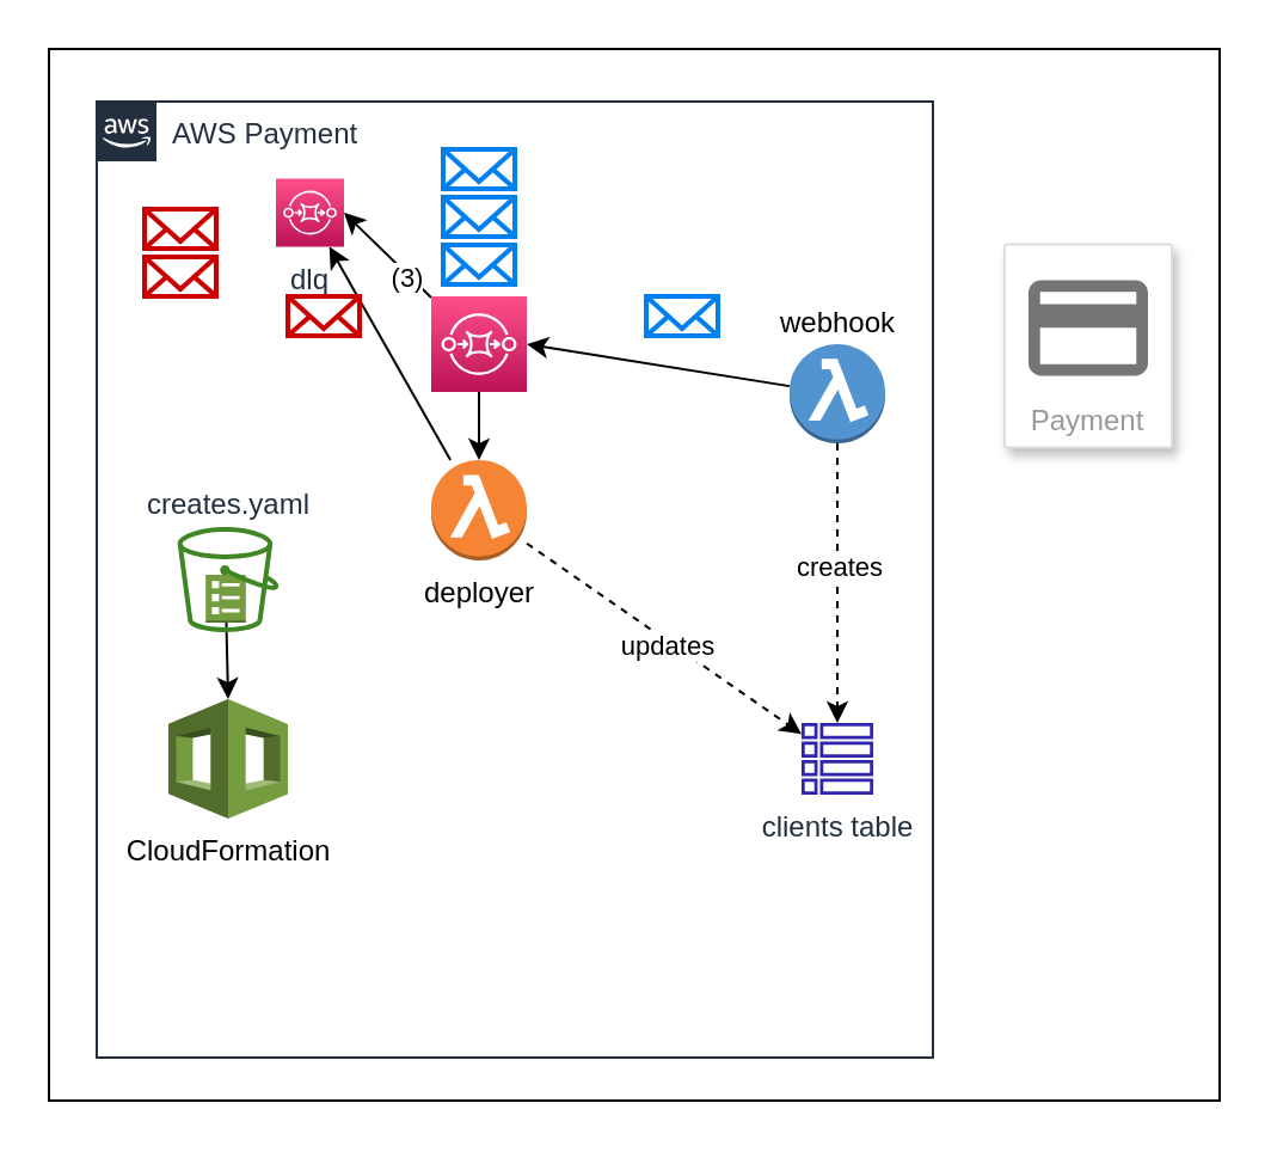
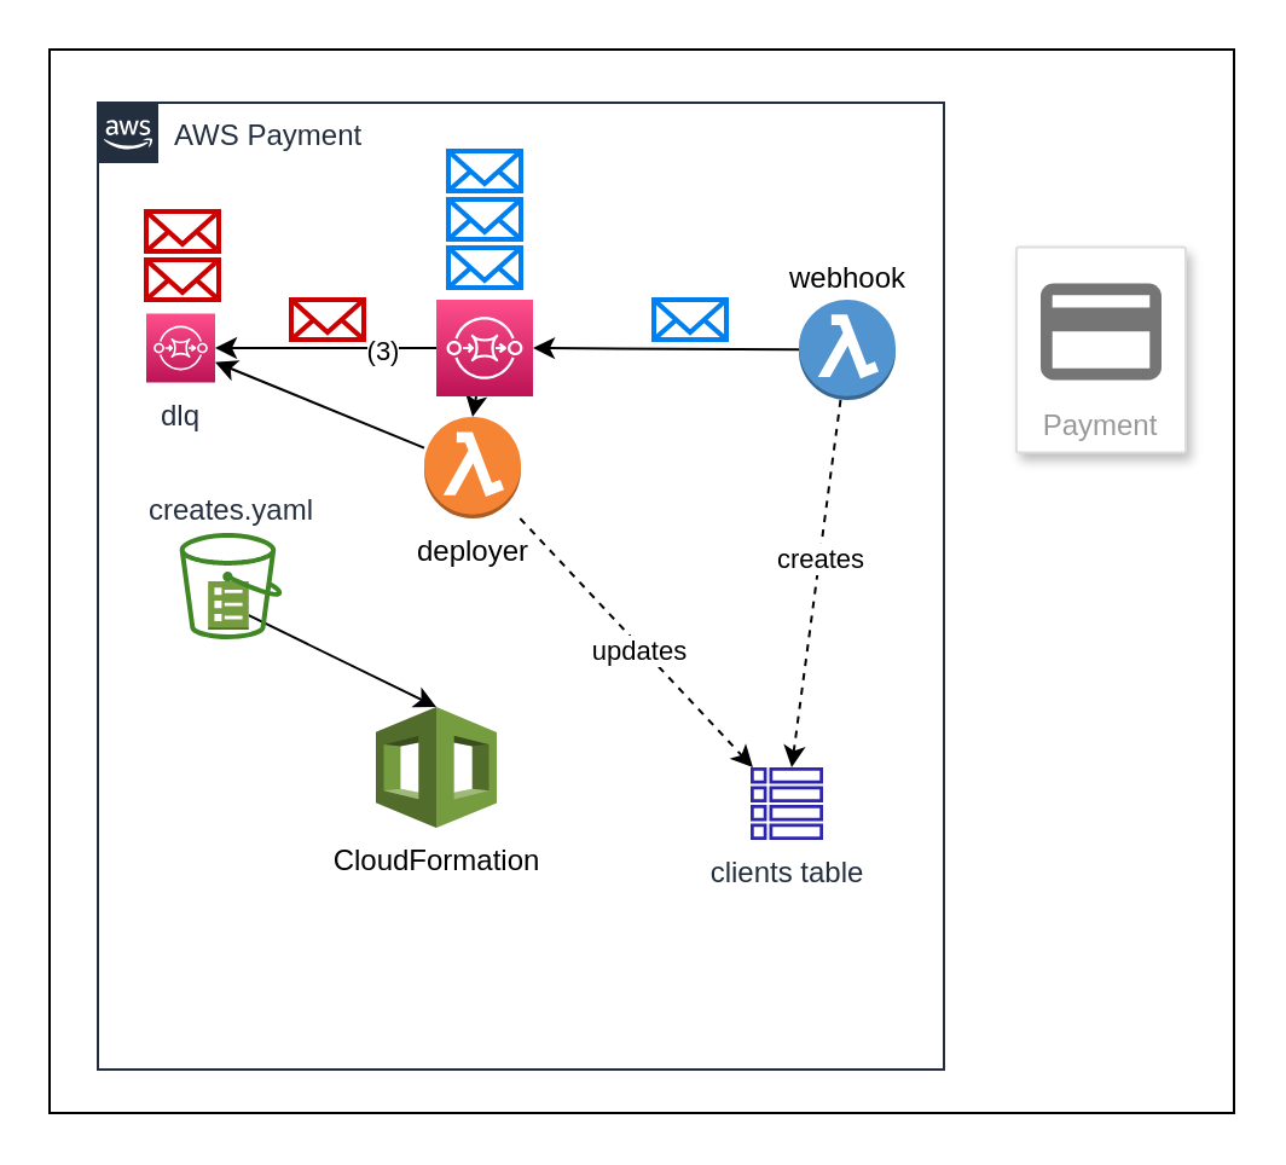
- <mxCell id="22" value="dlq" style="sketch=0;points=[[0,0,0],[0.25,0,0],[0.5,0,0],[0.75,0,0],[1,0,0],[0,1,0],[0.25,1,0],[0.5,1,0],[0.75,1,0],[1,1,0],[0,0.25,0],[0,0.5,0],[0,0.75,0],[1,0.25,0],[1,0.5,0],[1,0.75,0]];outlineConnect=0;fontColor=#232F3E;gradientColor=#FF4F8B;gradientDirection=north;fillColor=#BC1356;strokeColor=#ffffff;dashed=0;verticalLabelPosition=bottom;verticalAlign=top;align=center;html=1;fontSize=12;fontStyle=0;aspect=fixed;shape=mxgraph.aws4.resourceIcon;resIcon=mxgraph.aws4.sqs;" parent="3" vertex="1"><mxGeometry x="75" y="32.25" width="28.5" height="28.5" as="geometry" /></mxCell>
+ <mxCell id="22" value="dlq" style="sketch=0;points=[[0,0,0],[0.25,0,0],[0.5,0,0],[0.75,0,0],[1,0,0],[0,1,0],[0.25,1,0],[0.5,1,0],[0.75,1,0],[1,1,0],[0,0.25,0],[0,0.5,0],[0,0.75,0],[1,0.25,0],[1,0.5,0],[1,0.75,0]];outlineConnect=0;fontColor=#232F3E;gradientColor=#FF4F8B;gradientDirection=north;fillColor=#BC1356;strokeColor=#ffffff;dashed=0;verticalLabelPosition=bottom;verticalAlign=top;align=center;html=1;fontSize=12;fontStyle=0;aspect=fixed;shape=mxgraph.aws4.resourceIcon;resIcon=mxgraph.aws4.sqs;" parent="3" vertex="1"><mxGeometry x="20" y="87.25" width="28.5" height="28.5" as="geometry" /></mxCell>
- <mxCell id="16" value="webhook" style="outlineConnect=0;dashed=0;verticalLabelPosition=top;verticalAlign=bottom;align=center;html=1;shape=mxgraph.aws3.lambda_function;fillColor=#5294CF;gradientColor=none;labelPosition=center;" parent="3" vertex="1"><mxGeometry x="290" y="101.5" width="40" height="41.5" as="geometry" /></mxCell>
+ <mxCell id="16" value="webhook" style="outlineConnect=0;dashed=0;verticalLabelPosition=top;verticalAlign=bottom;align=center;html=1;shape=mxgraph.aws3.lambda_function;fillColor=#5294CF;gradientColor=none;labelPosition=center;" parent="3" vertex="1"><mxGeometry x="290" y="81.5" width="40" height="41.5" as="geometry" /></mxCell>
- <mxCell id="12" value="deployer" style="outlineConnect=0;dashed=0;verticalLabelPosition=bottom;verticalAlign=top;align=center;html=1;shape=mxgraph.aws3.lambda_function;fillColor=#F58534;gradientColor=none;" parent="3" vertex="1"><mxGeometry x="140" y="150" width="40" height="42" as="geometry" /></mxCell>
+ <mxCell id="12" value="deployer" style="outlineConnect=0;dashed=0;verticalLabelPosition=bottom;verticalAlign=top;align=center;html=1;shape=mxgraph.aws3.lambda_function;fillColor=#F58534;gradientColor=none;" parent="3" vertex="1"><mxGeometry x="135" y="130" width="40" height="42" as="geometry" /></mxCell>
- <mxCell id="4" value="CloudFormation" style="outlineConnect=0;dashed=0;verticalLabelPosition=bottom;verticalAlign=top;align=center;html=1;shape=mxgraph.aws3.cloudformation;fillColor=#759C3E;gradientColor=none;" parent="3" vertex="1"><mxGeometry x="30.0" y="250" width="50" height="50" as="geometry" /></mxCell>
+ <mxCell id="4" value="CloudFormation" style="outlineConnect=0;dashed=0;verticalLabelPosition=bottom;verticalAlign=top;align=center;html=1;shape=mxgraph.aws3.cloudformation;fillColor=#759C3E;gradientColor=none;" parent="3" vertex="1"><mxGeometry x="115" y="250" width="50" height="50" as="geometry" /></mxCell>
- <mxCell id="21" value="clients table" style="sketch=0;outlineConnect=0;fontColor=#232F3E;gradientColor=none;fillColor=#2E27AD;strokeColor=none;dashed=0;verticalLabelPosition=bottom;verticalAlign=top;align=center;html=1;fontSize=12;fontStyle=0;aspect=fixed;pointerEvents=1;shape=mxgraph.aws4.table;" parent="3" vertex="1"><mxGeometry x="295" y="260" width="30" height="30" as="geometry" /></mxCell>
+ <mxCell id="21" value="clients table" style="sketch=0;outlineConnect=0;fontColor=#232F3E;gradientColor=none;fillColor=#2E27AD;strokeColor=none;dashed=0;verticalLabelPosition=bottom;verticalAlign=top;align=center;html=1;fontSize=12;fontStyle=0;aspect=fixed;pointerEvents=1;shape=mxgraph.aws4.table;" parent="3" vertex="1"><mxGeometry x="270" y="275" width="30" height="30" as="geometry" /></mxCell>
